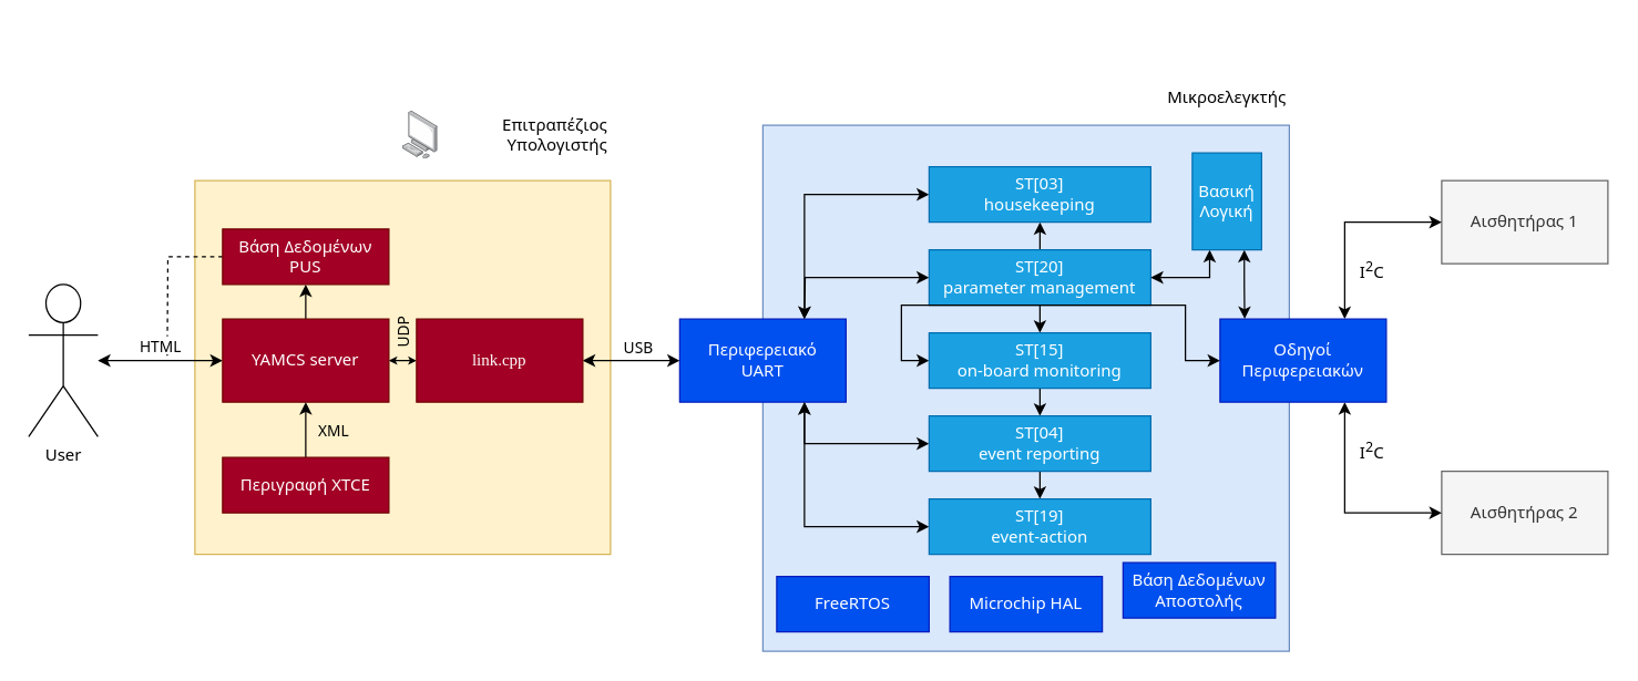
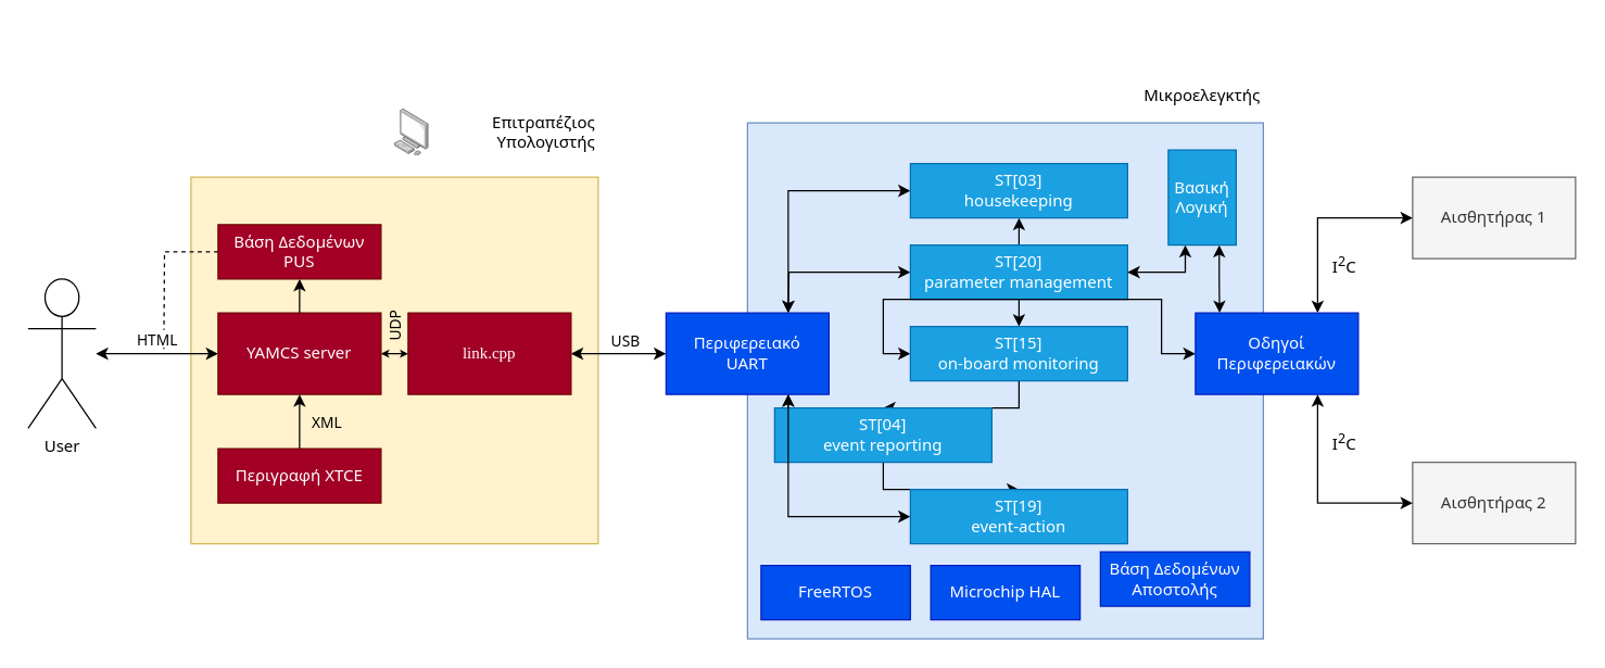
- <mxCell id="31" value="&lt;div&gt;ST[04]&lt;/div&gt;&lt;div&gt;event reporting&lt;br&gt;&lt;/div&gt;" style="rounded=0;whiteSpace=wrap;html=1;fillColor=#1ba1e2;fontFamily=Noto Sans;fontSource=https%3A%2F%2Ffonts.googleapis.com%2Fcss%3Ffamily%3DNoto%2BSans;strokeColor=#006EAF;fontColor=#ffffff;" parent="1" vertex="1"><mxGeometry x="670" y="300" width="160" height="40" as="geometry" /></mxCell>
+ <mxCell id="31" value="&lt;div&gt;ST[04]&lt;/div&gt;&lt;div&gt;event reporting&lt;br&gt;&lt;/div&gt;" style="rounded=0;whiteSpace=wrap;html=1;fillColor=#1ba1e2;fontFamily=Noto Sans;fontSource=https%3A%2F%2Ffonts.googleapis.com%2Fcss%3Ffamily%3DNoto%2BSans;strokeColor=#006EAF;fontColor=#ffffff;" parent="1" vertex="1"><mxGeometry x="570" y="300" width="160" height="40" as="geometry" /></mxCell>
